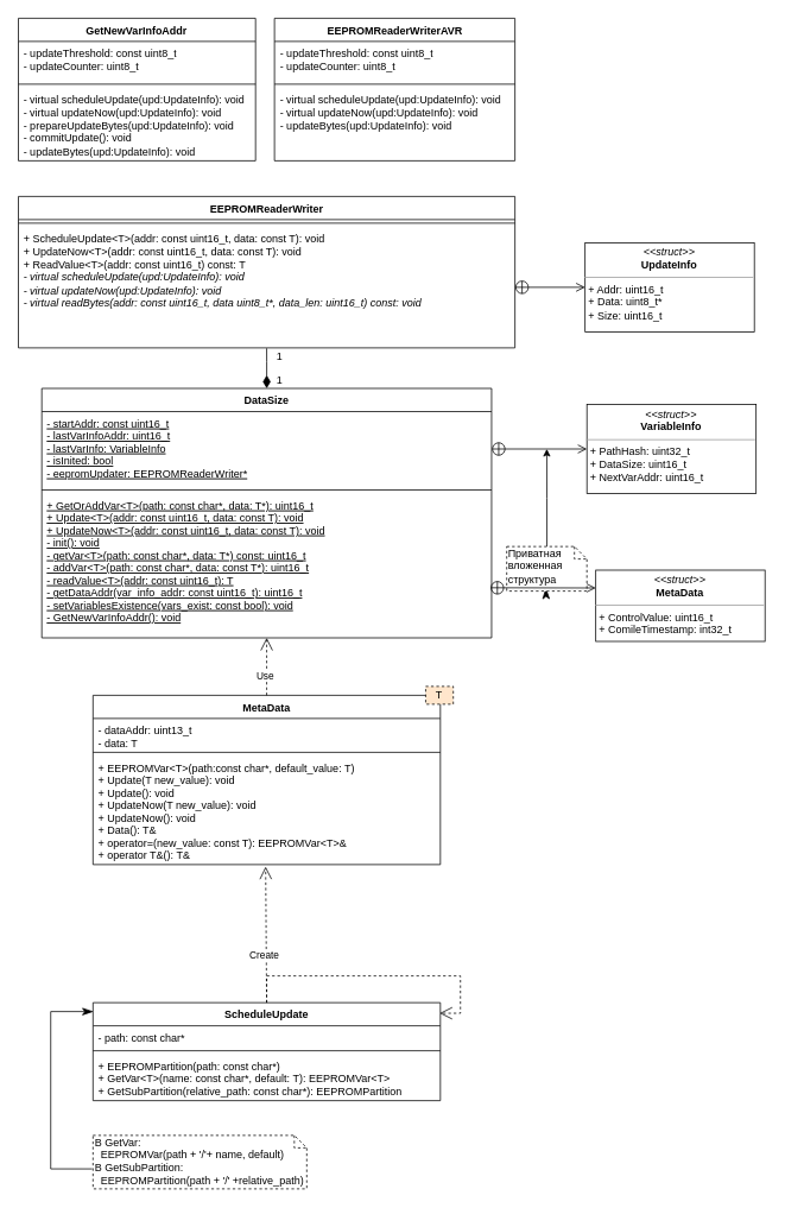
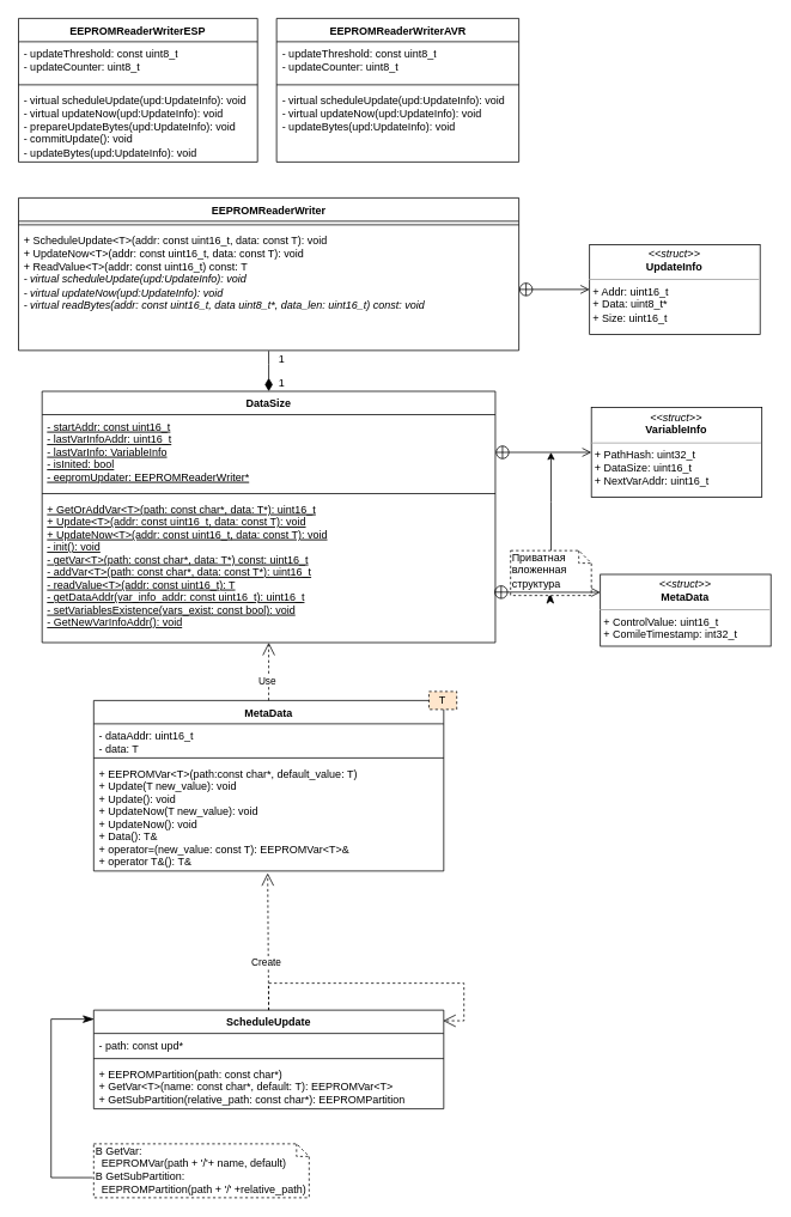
- <mxCell id="29" value="GetNewVarInfoAddr" style="swimlane;fontStyle=1;align=center;verticalAlign=top;childLayout=stackLayout;horizontal=1;startSize=26;horizontalStack=0;resizeParent=1;resizeParentMax=0;resizeLast=0;collapsible=1;marginBottom=0;whiteSpace=wrap;html=1;" parent="1" vertex="1"><mxGeometry x="20" y="20" width="266.25" height="160" as="geometry" /></mxCell>
+ <mxCell id="29" value="EEPROMReaderWriterESP" style="swimlane;fontStyle=1;align=center;verticalAlign=top;childLayout=stackLayout;horizontal=1;startSize=26;horizontalStack=0;resizeParent=1;resizeParentMax=0;resizeLast=0;collapsible=1;marginBottom=0;whiteSpace=wrap;html=1;" parent="1" vertex="1"><mxGeometry x="20" y="20" width="266.25" height="160" as="geometry" /></mxCell>
- <mxCell id="4" value="- dataAddr: uint13_t&#10;- data: T" style="text;strokeColor=none;fillColor=none;align=left;verticalAlign=top;spacingLeft=4;spacingRight=4;overflow=hidden;rotatable=0;points=[[0,0.5],[1,0.5]];portConstraint=eastwest;fontStyle=0" parent="3" vertex="1"><mxGeometry y="26" width="390" height="34" as="geometry" /></mxCell>
+ <mxCell id="4" value="- dataAddr: uint16_t&#10;- data: T" style="text;strokeColor=none;fillColor=none;align=left;verticalAlign=top;spacingLeft=4;spacingRight=4;overflow=hidden;rotatable=0;points=[[0,0.5],[1,0.5]];portConstraint=eastwest;fontStyle=0" parent="3" vertex="1"><mxGeometry y="26" width="390" height="34" as="geometry" /></mxCell>
- <mxCell id="15" value="- path: const char*" style="text;strokeColor=none;fillColor=none;align=left;verticalAlign=top;spacingLeft=4;spacingRight=4;overflow=hidden;rotatable=0;points=[[0,0.5],[1,0.5]];portConstraint=eastwest;fontStyle=0" parent="14" vertex="1"><mxGeometry y="26" width="390" height="24" as="geometry" /></mxCell>
+ <mxCell id="15" value="- path: const upd*" style="text;strokeColor=none;fillColor=none;align=left;verticalAlign=top;spacingLeft=4;spacingRight=4;overflow=hidden;rotatable=0;points=[[0,0.5],[1,0.5]];portConstraint=eastwest;fontStyle=0" parent="14" vertex="1"><mxGeometry y="26" width="390" height="24" as="geometry" /></mxCell>
